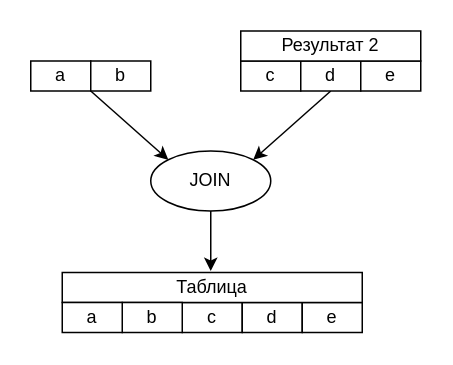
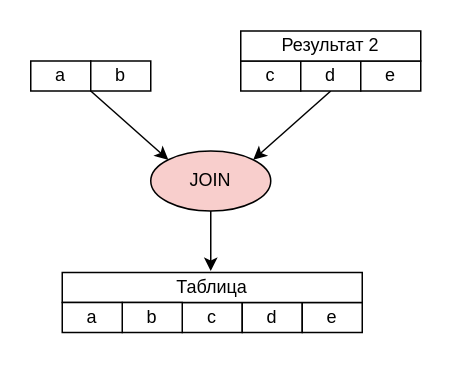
- <mxCell id="2" value="JOIN" style="ellipse;whiteSpace=wrap;html=1;" vertex="1" parent="1"><mxGeometry x="100" y="100" width="80" height="40" as="geometry" /></mxCell>
+ <mxCell id="2" value="JOIN" style="ellipse;whiteSpace=wrap;html=1;fillColor=#f8cecc;" vertex="1" parent="1"><mxGeometry x="100" y="100" width="80" height="40" as="geometry" /></mxCell>
